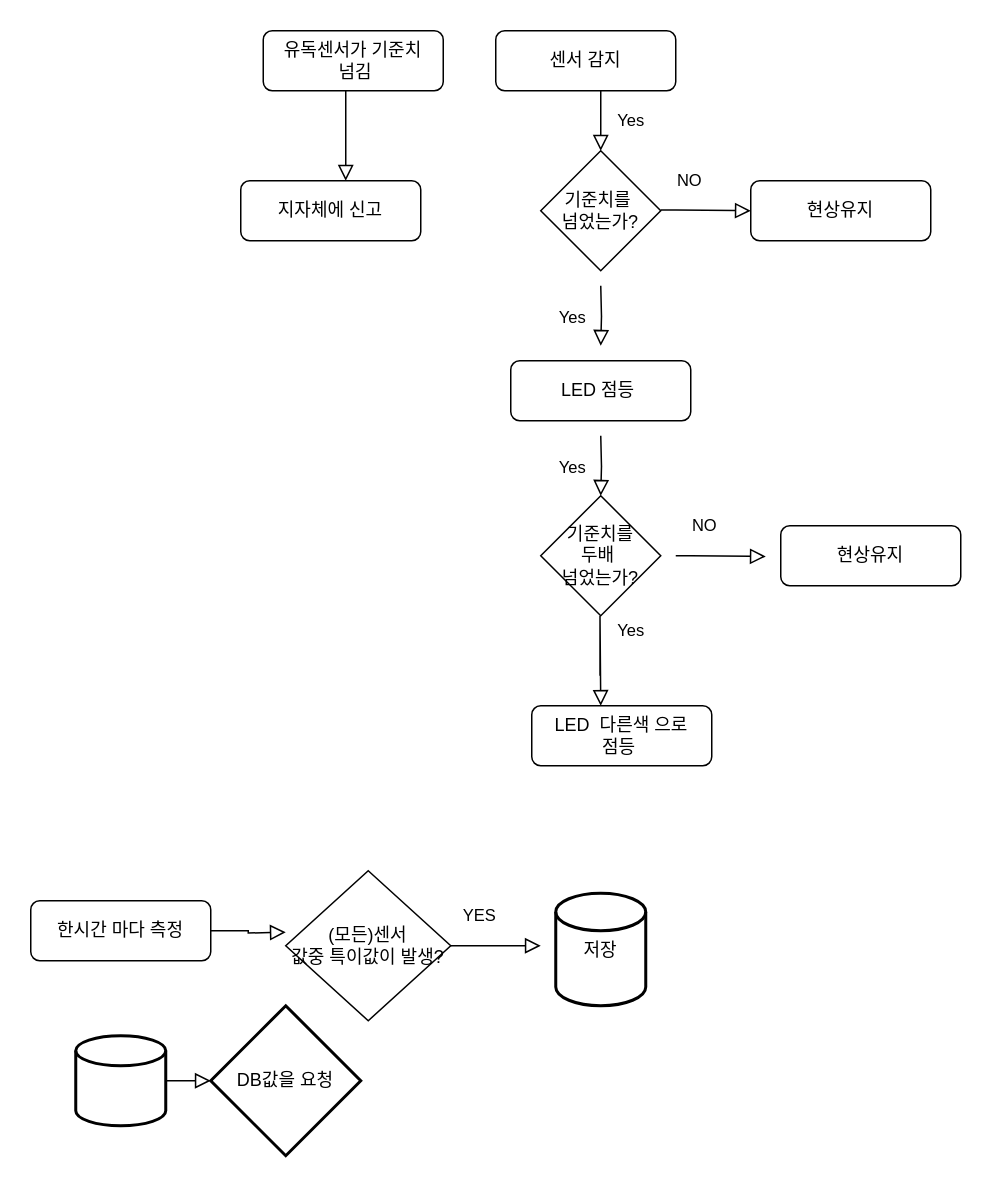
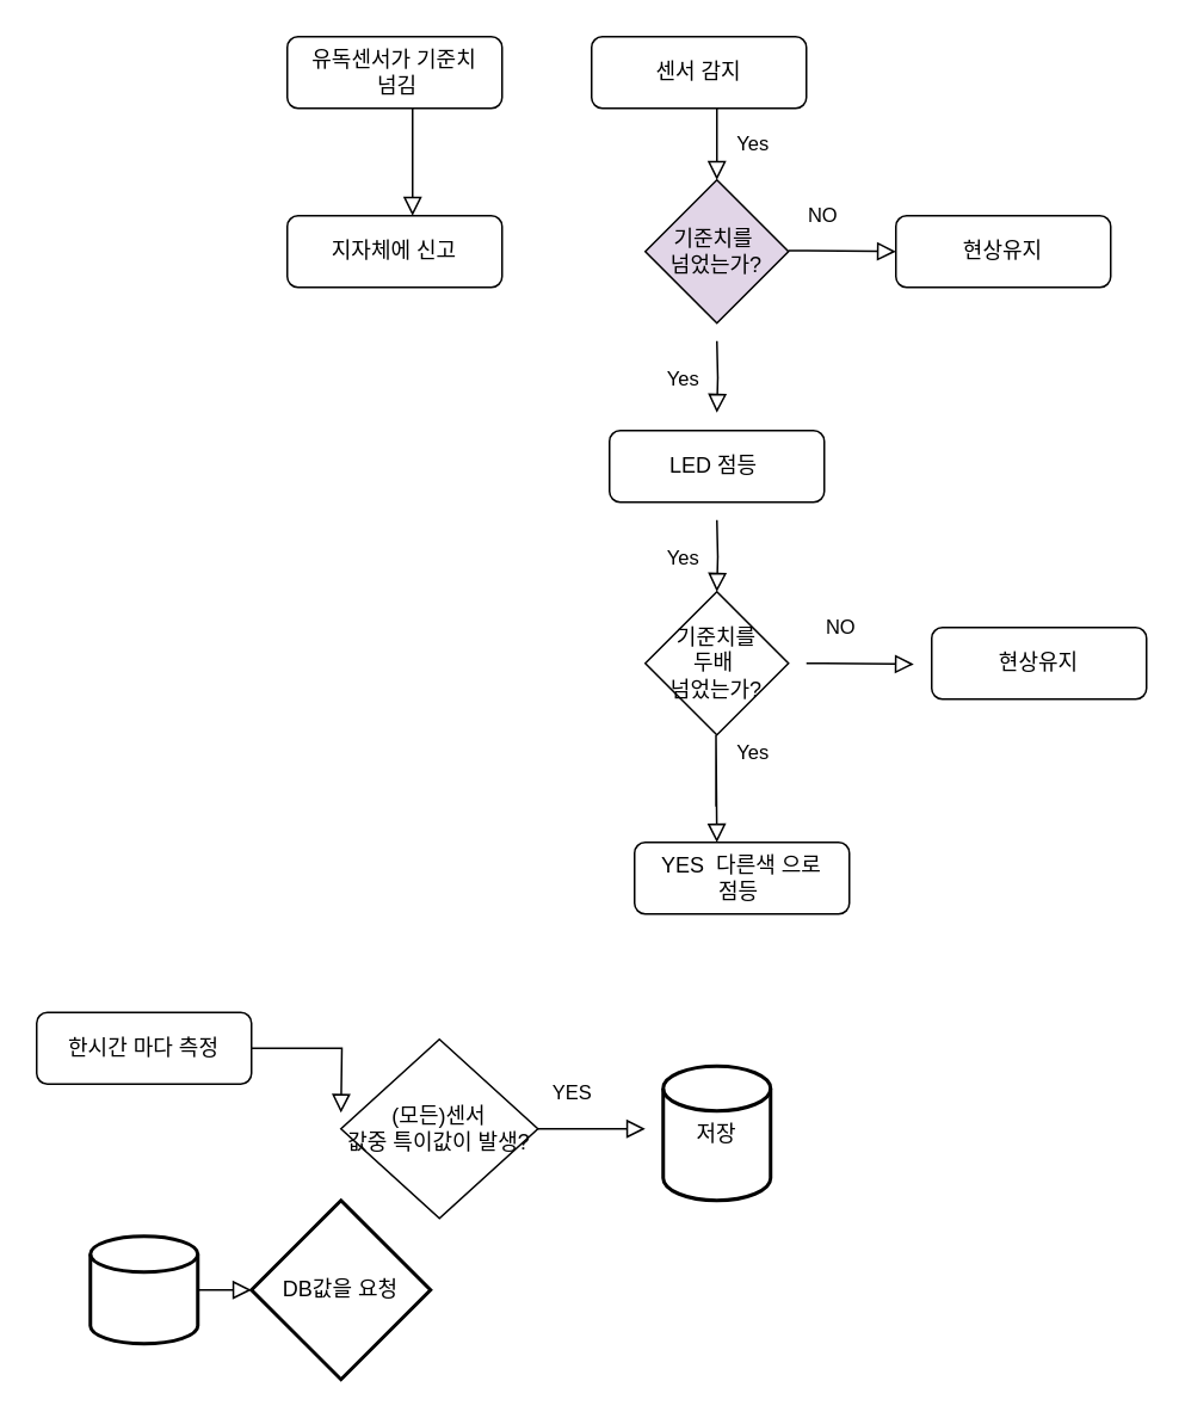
- <mxCell id="3" value="유독센서가 기준치&lt;br&gt;&amp;nbsp;넘김" style="rounded=1;whiteSpace=wrap;html=1;fontSize=12;glass=0;strokeWidth=1;shadow=0;" parent="1" vertex="1"><mxGeometry x="175" y="20" width="120" height="40" as="geometry" /></mxCell>
+ <mxCell id="3" value="유독센서가 기준치&lt;br&gt;&amp;nbsp;넘김" style="rounded=1;whiteSpace=wrap;html=1;fontSize=12;glass=0;strokeWidth=1;shadow=0;" parent="1" vertex="1"><mxGeometry x="160" y="20" width="120" height="40" as="geometry" /></mxCell>
- <mxCell id="8" value="기준치를&amp;nbsp;&lt;br&gt;넘었는가?" style="rhombus;whiteSpace=wrap;html=1;" vertex="1" parent="1"><mxGeometry x="360" y="100" width="80" height="80" as="geometry" /></mxCell>
+ <mxCell id="8" value="기준치를&amp;nbsp;&lt;br&gt;넘었는가?" style="rhombus;whiteSpace=wrap;html=1;fillColor=#e1d5e7;" vertex="1" parent="1"><mxGeometry x="360" y="100" width="80" height="80" as="geometry" /></mxCell>
- <mxCell id="15" value="LED&amp;nbsp; 다른색 으로 &lt;br&gt;점등&amp;nbsp;" style="rounded=1;whiteSpace=wrap;html=1;fontSize=12;glass=0;strokeWidth=1;shadow=0;" vertex="1" parent="1"><mxGeometry x="354" y="470" width="120" height="40" as="geometry" /></mxCell>
+ <mxCell id="15" value="YES&amp;nbsp; 다른색 으로 &lt;br&gt;점등&amp;nbsp;" style="rounded=1;whiteSpace=wrap;html=1;fontSize=12;glass=0;strokeWidth=1;shadow=0;" vertex="1" parent="1"><mxGeometry x="354" y="470" width="120" height="40" as="geometry" /></mxCell>
- <mxCell id="18" value="한시간 마다 측정" style="rounded=1;whiteSpace=wrap;html=1;fontSize=12;glass=0;strokeWidth=1;shadow=0;" vertex="1" parent="1"><mxGeometry x="20" y="600" width="120" height="40" as="geometry" /></mxCell>
+ <mxCell id="18" value="한시간 마다 측정" style="rounded=1;whiteSpace=wrap;html=1;fontSize=12;glass=0;strokeWidth=1;shadow=0;" vertex="1" parent="1"><mxGeometry x="20" y="565" width="120" height="40" as="geometry" /></mxCell>
